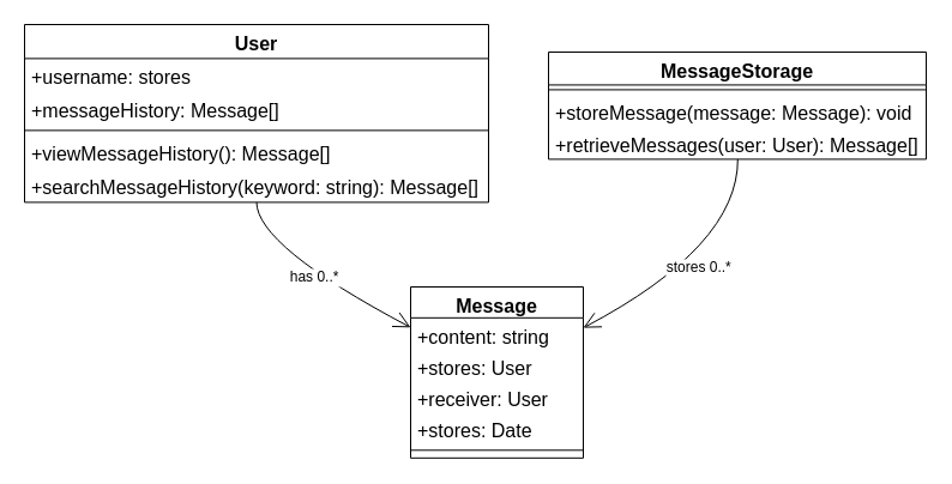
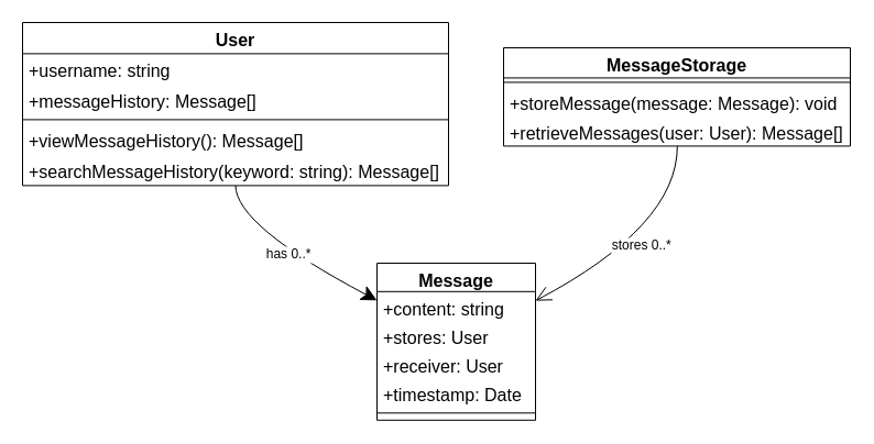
- <mxCell id="3" value="+username: stores" style="text;strokeColor=none;fillColor=none;align=left;verticalAlign=top;spacingLeft=4;spacingRight=4;overflow=hidden;rotatable=0;points=[[0,0.5],[1,0.5]];portConstraint=eastwest;fontSize=16;" vertex="1" parent="2"><mxGeometry y="28.4" width="387" height="28" as="geometry" /></mxCell>
+ <mxCell id="3" value="+username: string" style="text;strokeColor=none;fillColor=none;align=left;verticalAlign=top;spacingLeft=4;spacingRight=4;overflow=hidden;rotatable=0;points=[[0,0.5],[1,0.5]];portConstraint=eastwest;fontSize=16;" vertex="1" parent="2"><mxGeometry y="28.4" width="387" height="28" as="geometry" /></mxCell>
- <mxCell id="18" value="has 0..*" style="curved=1;startArrow=none;endArrow=open;endSize=12;exitX=0.5;exitY=1;entryX=0.002;entryY=0.238;rounded=0;fontSize=12;" edge="1" parent="1" source="2" target="8"><mxGeometry relative="1" as="geometry"><Array as="points"><mxPoint x="214" y="205" /></Array></mxGeometry></mxCell>
+ <mxCell id="18" value="has 0..*" style="curved=1;startArrow=none;endArrow=classic;endSize=12;exitX=0.5;exitY=1;entryX=0.002;entryY=0.238;rounded=0;fontSize=12;" edge="1" parent="1" source="2" target="8"><mxGeometry relative="1" as="geometry"><Array as="points"><mxPoint x="214" y="205" /></Array></mxGeometry></mxCell>
- <mxCell id="12" value="+stores: Date" style="text;strokeColor=none;fillColor=none;align=left;verticalAlign=top;spacingLeft=4;spacingRight=4;overflow=hidden;rotatable=0;points=[[0,0.5],[1,0.5]];portConstraint=eastwest;fontSize=16;" vertex="1" parent="8"><mxGeometry y="103.818" width="144" height="26" as="geometry" /></mxCell>
+ <mxCell id="12" value="+timestamp: Date" style="text;strokeColor=none;fillColor=none;align=left;verticalAlign=top;spacingLeft=4;spacingRight=4;overflow=hidden;rotatable=0;points=[[0,0.5],[1,0.5]];portConstraint=eastwest;fontSize=16;" vertex="1" parent="8"><mxGeometry y="103.818" width="144" height="26" as="geometry" /></mxCell>
